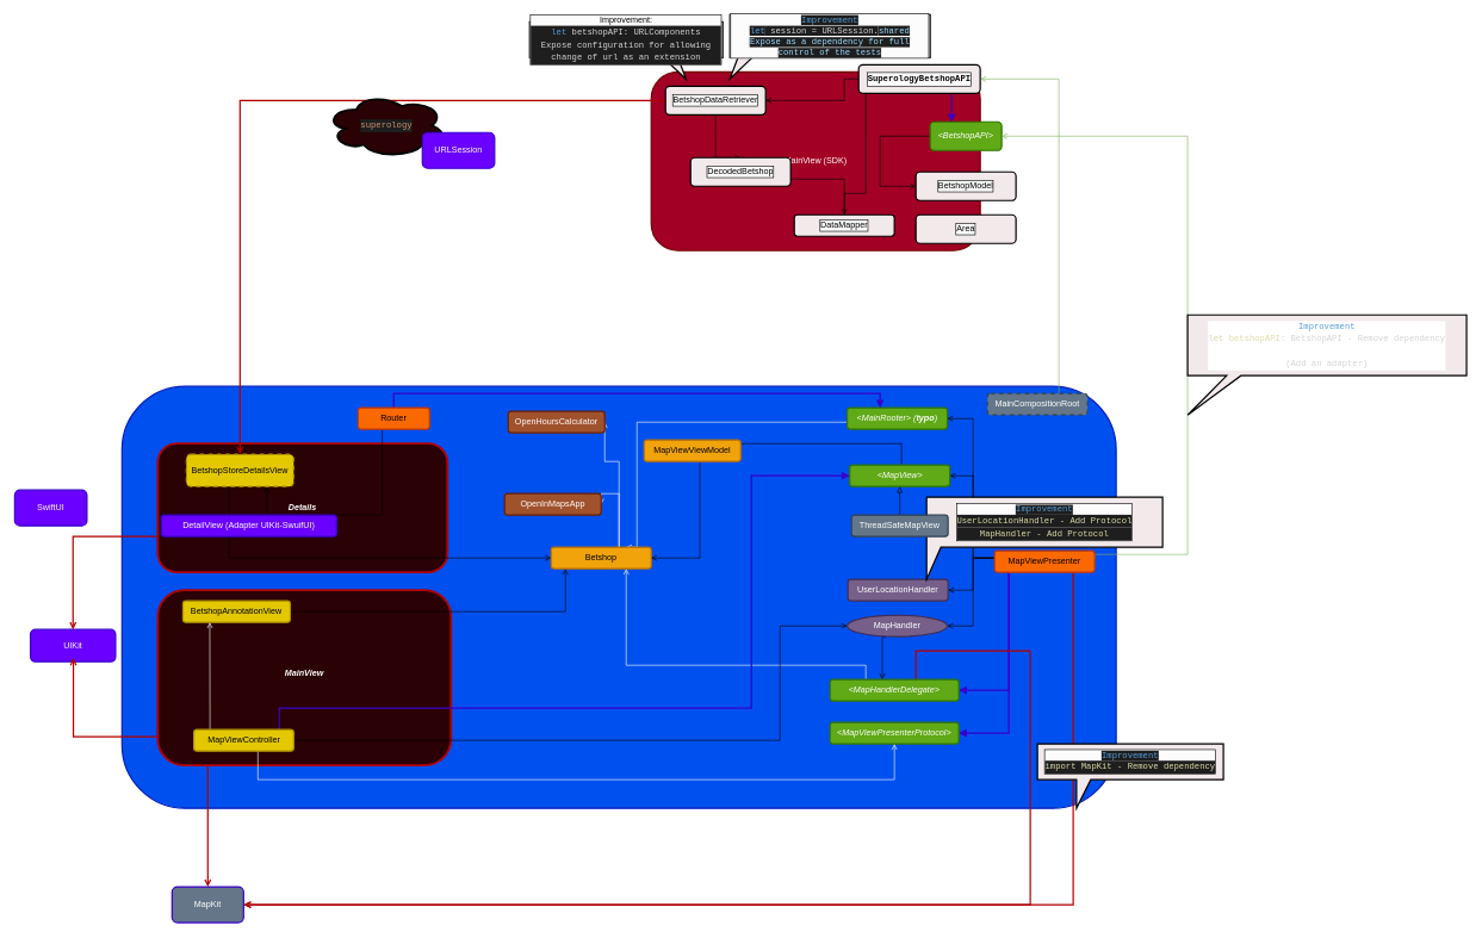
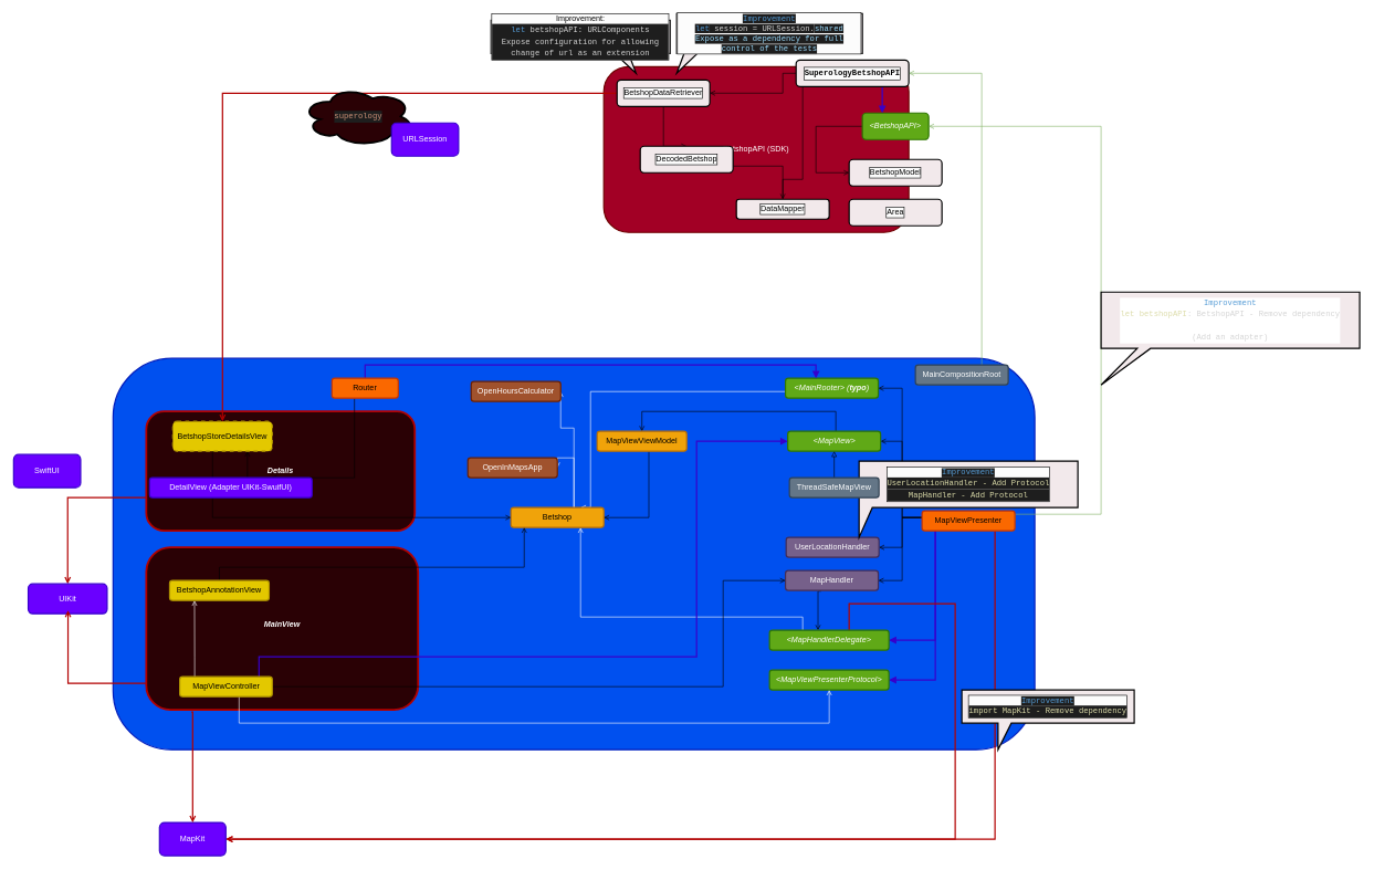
- <mxCell id="6" value="MainView (SDK)" style="rounded=1;whiteSpace=wrap;html=1;fillColor=#a20025;fontColor=#ffffff;strokeColor=#6F0000;strokeWidth=2;" vertex="1" parent="1"><mxGeometry x="910" y="100" width="460" height="250" as="geometry" /></mxCell>
+ <mxCell id="6" value="BetshopAPI (SDK)" style="rounded=1;whiteSpace=wrap;html=1;fillColor=#a20025;fontColor=#ffffff;strokeColor=#6F0000;strokeWidth=2;" vertex="1" parent="1"><mxGeometry x="910" y="100" width="460" height="250" as="geometry" /></mxCell>
- <mxCell id="33" value="MainCompositionRoot" style="rounded=1;whiteSpace=wrap;strokeWidth=2;fillColor=#647687;fontColor=#ffffff;html=1;labelBackgroundColor=none;labelBorderColor=none;fontStyle=0;strokeColor=#314354;dashed=1;" vertex="1" parent="1"><mxGeometry x="1380" y="550" width="140" height="30" as="geometry" /></mxCell>
+ <mxCell id="33" value="MainCompositionRoot" style="rounded=1;whiteSpace=wrap;strokeWidth=2;fillColor=#647687;fontColor=#ffffff;html=1;labelBackgroundColor=none;labelBorderColor=none;fontStyle=0;strokeColor=#314354;" vertex="1" parent="1"><mxGeometry x="1380" y="550" width="140" height="30" as="geometry" /></mxCell>
- <mxCell id="73" value="MapViewViewModel" style="rounded=1;whiteSpace=wrap;strokeWidth=2;fillColor=#f0a30a;fontColor=#000000;html=1;labelBackgroundColor=none;labelBorderColor=none;fontStyle=0;strokeColor=#BD7000;" vertex="1" parent="1"><mxGeometry x="900" y="615" width="135" height="30" as="geometry" /></mxCell>
+ <mxCell id="73" value="MapViewViewModel" style="rounded=1;whiteSpace=wrap;strokeWidth=2;fillColor=#f0a30a;fontColor=#000000;html=1;labelBackgroundColor=none;labelBorderColor=none;fontStyle=0;strokeColor=#BD7000;" vertex="1" parent="1"><mxGeometry y="650" width="135" height="30" as="geometry" x="900" /></mxCell>
- <mxCell id="65" value="BetshopAnnotationView" style="rounded=1;whiteSpace=wrap;strokeWidth=2;fillColor=#e3c800;fontColor=#000000;html=1;labelBackgroundColor=none;labelBorderColor=none;fontStyle=0;strokeColor=#B09500;" vertex="1" parent="1"><mxGeometry x="255.25" y="840" width="150" height="30" as="geometry" /></mxCell>
+ <mxCell id="65" value="BetshopAnnotationView" style="rounded=1;whiteSpace=wrap;strokeWidth=2;fillColor=#e3c800;fontColor=#000000;html=1;labelBackgroundColor=none;labelBorderColor=none;fontStyle=0;strokeColor=#B09500;" vertex="1" parent="1"><mxGeometry x="255.25" y="875" width="150" height="30" as="geometry" /></mxCell>
- <mxCell id="36" value="MapHandler" style="ellipse;whiteSpace=wrap;strokeWidth=2;fillColor=#76608a;fontColor=#ffffff;html=1;labelBackgroundColor=none;labelBorderColor=none;fontStyle=0;strokeColor=#432D57;" vertex="1" parent="1"><mxGeometry x="1184" y="860" width="140" height="30" as="geometry" /></mxCell>
+ <mxCell id="36" value="MapHandler" style="rounded=1;whiteSpace=wrap;strokeWidth=2;fillColor=#76608a;fontColor=#ffffff;html=1;labelBackgroundColor=none;labelBorderColor=none;fontStyle=0;strokeColor=#432D57;" vertex="1" parent="1"><mxGeometry x="1184" y="860" width="140" height="30" as="geometry" /></mxCell>
- <mxCell id="60" value="MapKit" style="rounded=1;whiteSpace=wrap;html=1;fillColor=#647687;fontColor=#ffffff;strokeColor=#3700CC;strokeWidth=2;" vertex="1" parent="1"><mxGeometry x="240" y="1240" width="100" height="50" as="geometry" /></mxCell>
+ <mxCell id="60" value="MapKit" style="rounded=1;whiteSpace=wrap;html=1;fillColor=#6a00ff;fontColor=#ffffff;strokeColor=#3700CC;strokeWidth=2;" vertex="1" parent="1"><mxGeometry x="240" y="1240" width="100" height="50" as="geometry" /></mxCell>
